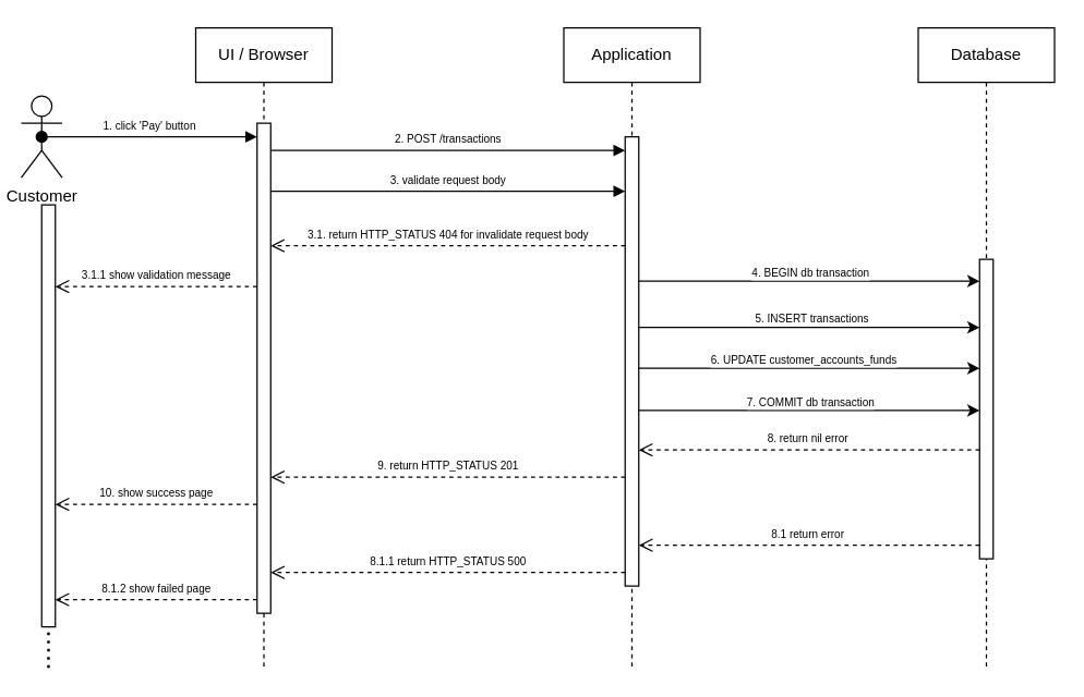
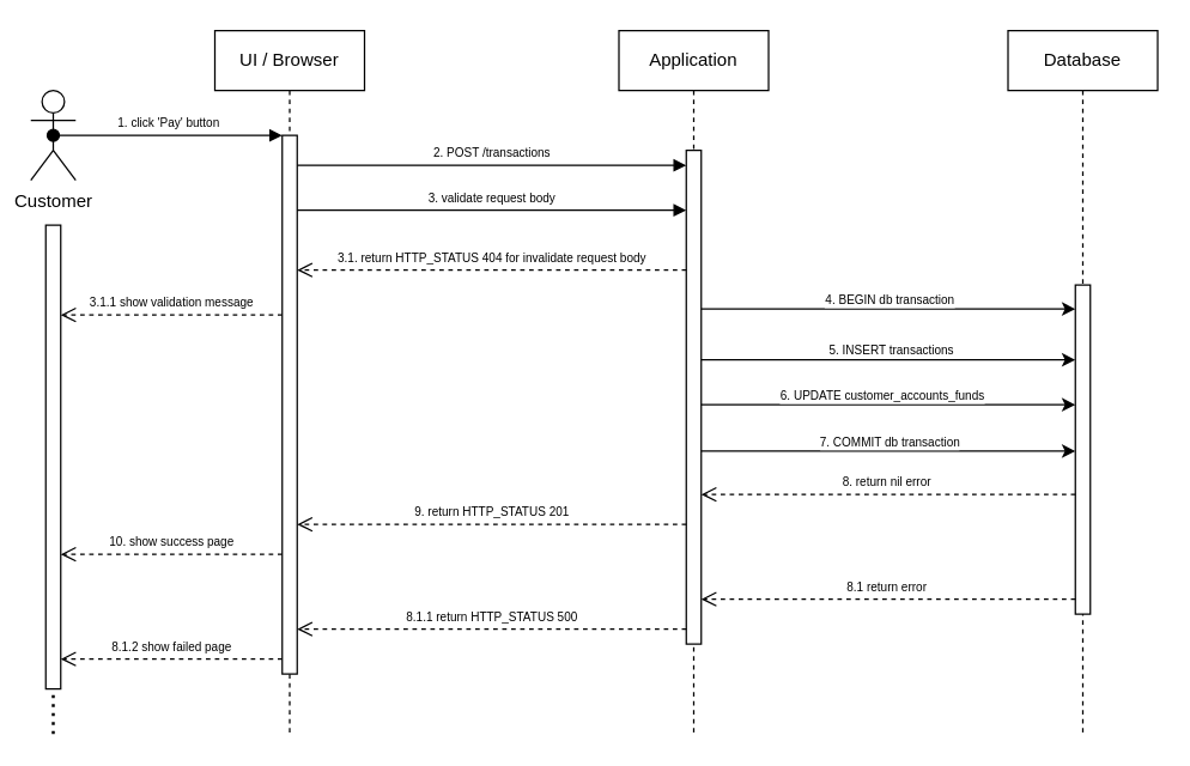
- <mxCell id="12" value="Customer" style="shape=umlActor;verticalLabelPosition=bottom;verticalAlign=top;html=1;outlineConnect=0;" vertex="1" parent="1"><mxGeometry x="15" y="70" width="30" height="60" as="geometry" /></mxCell>
+ <mxCell id="12" value="Customer" style="shape=umlActor;verticalLabelPosition=bottom;verticalAlign=top;html=1;outlineConnect=0;" vertex="1" parent="1"><mxGeometry x="20" y="60" width="30" height="60" as="geometry" /></mxCell>
